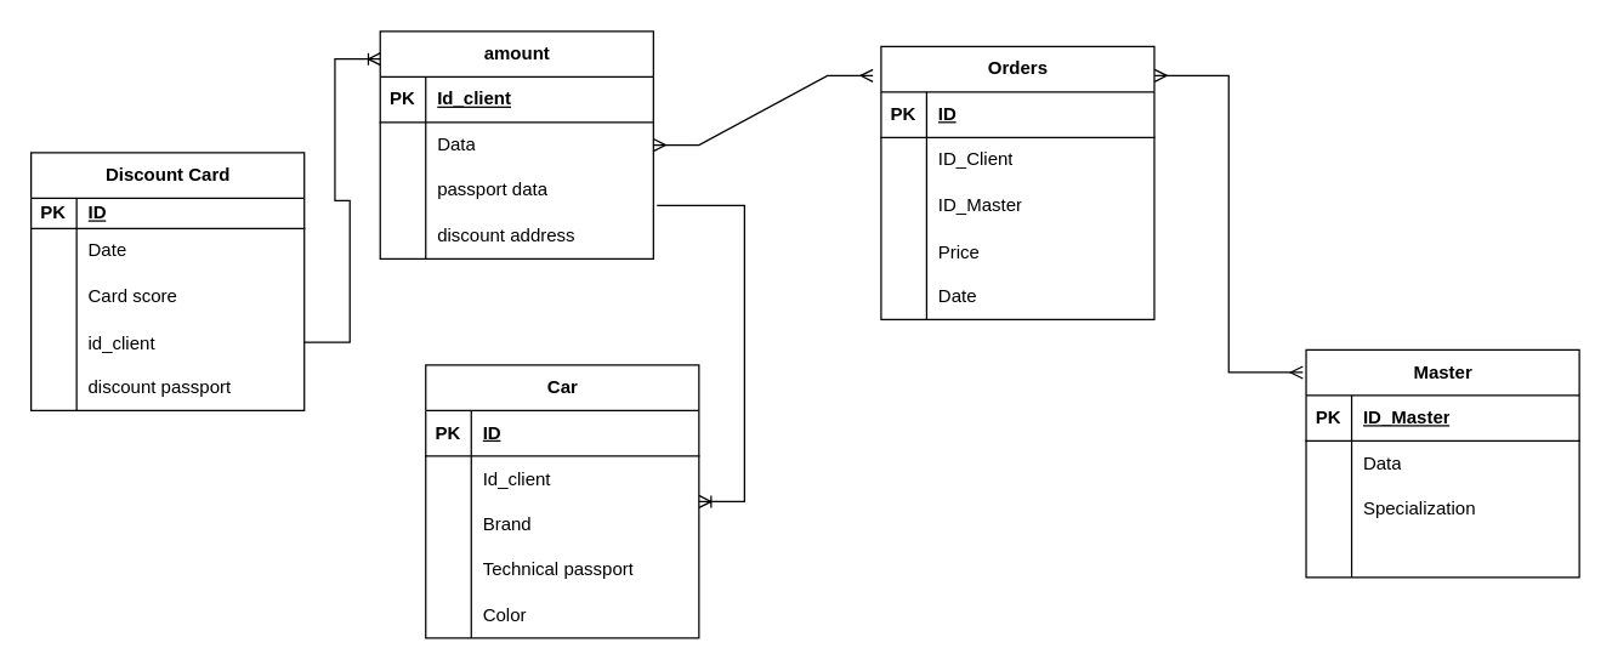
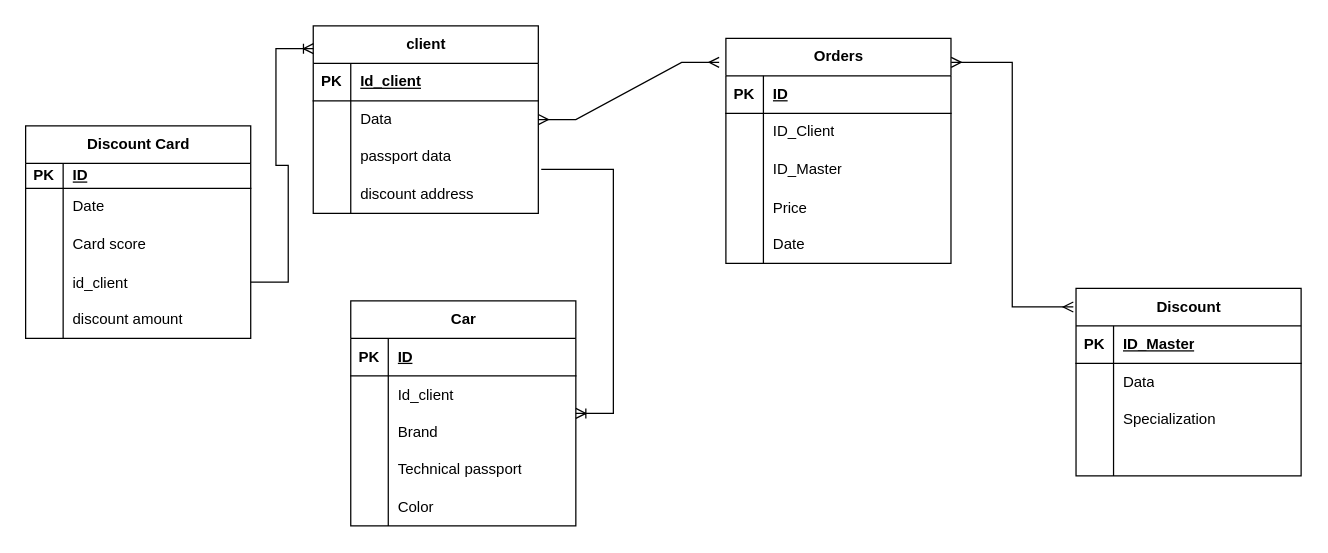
- <mxCell id="35" value="amount" style="shape=table;startSize=30;container=1;collapsible=1;childLayout=tableLayout;fixedRows=1;rowLines=0;fontStyle=1;align=center;resizeLast=1;html=1;" vertex="1" parent="1"><mxGeometry x="250" y="20" width="180" height="150" as="geometry" /></mxCell>
+ <mxCell id="35" value="client" style="shape=table;startSize=30;container=1;collapsible=1;childLayout=tableLayout;fixedRows=1;rowLines=0;fontStyle=1;align=center;resizeLast=1;html=1;" vertex="1" parent="1"><mxGeometry x="250" y="20" width="180" height="150" as="geometry" /></mxCell>
- <mxCell id="67" value="Master" style="shape=table;startSize=30;container=1;collapsible=1;childLayout=tableLayout;fixedRows=1;rowLines=0;fontStyle=1;align=center;resizeLast=1;html=1;" vertex="1" parent="1"><mxGeometry x="860" y="230" width="180" height="150" as="geometry" /></mxCell>
+ <mxCell id="67" value="Discount" style="shape=table;startSize=30;container=1;collapsible=1;childLayout=tableLayout;fixedRows=1;rowLines=0;fontStyle=1;align=center;resizeLast=1;html=1;" vertex="1" parent="1"><mxGeometry x="860" y="230" width="180" height="150" as="geometry" /></mxCell>
- <mxCell id="63" value="discount passport" style="shape=partialRectangle;connectable=0;fillColor=none;top=0;left=0;bottom=0;right=0;align=left;spacingLeft=6;overflow=hidden;whiteSpace=wrap;html=1;" vertex="1" parent="61"><mxGeometry x="30" width="150" height="30" as="geometry"><mxRectangle width="150" height="30" as="alternateBounds" /></mxGeometry></mxCell>
+ <mxCell id="63" value="discount amount" style="shape=partialRectangle;connectable=0;fillColor=none;top=0;left=0;bottom=0;right=0;align=left;spacingLeft=6;overflow=hidden;whiteSpace=wrap;html=1;" vertex="1" parent="61"><mxGeometry x="30" width="150" height="30" as="geometry"><mxRectangle width="150" height="30" as="alternateBounds" /></mxGeometry></mxCell>
